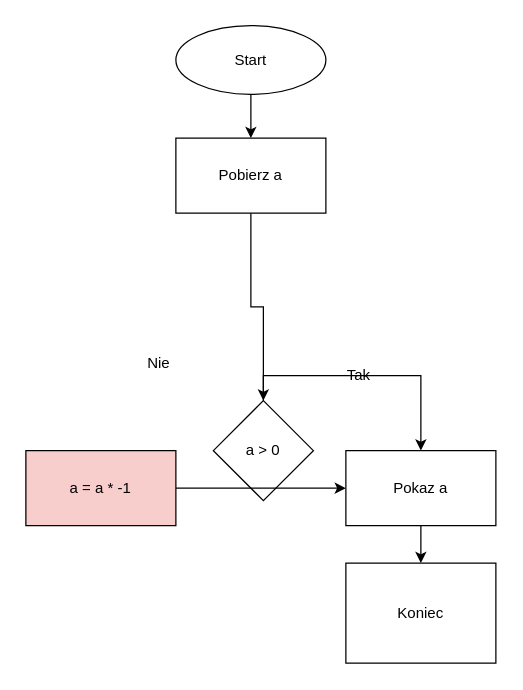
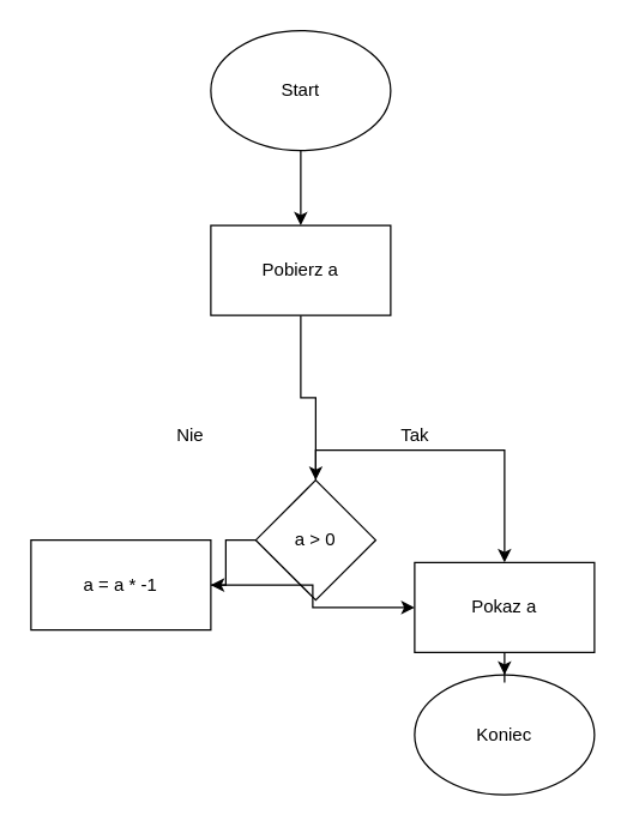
- <mxCell id="3" value="Start" style="ellipse;whiteSpace=wrap;html=1;" vertex="1" parent="1"><mxGeometry x="140" y="20" width="120" height="55" as="geometry" /></mxCell>
+ <mxCell id="3" value="Start" style="ellipse;whiteSpace=wrap;html=1;" vertex="1" parent="1"><mxGeometry x="140" y="20" width="120" height="80" as="geometry" /></mxCell>
- <mxCell id="6" value="Pobierz a" style="whiteSpace=wrap;html=1;" vertex="1" parent="1"><mxGeometry x="140" y="110" width="120" height="60" as="geometry" /></mxCell>
+ <mxCell id="6" value="Pobierz a" style="whiteSpace=wrap;html=1;" vertex="1" parent="1"><mxGeometry x="140" y="150" width="120" height="60" as="geometry" /></mxCell>
- <mxCell id="14" value="Tak" style="text;html=1;align=center;verticalAlign=middle;resizable=0;points=[];autosize=1;strokeColor=none;fillColor=none;" vertex="1" parent="1"><mxGeometry x="266" y="285" width="40" height="30" as="geometry" /></mxCell>
+ <mxCell id="14" value="Tak" style="text;html=1;align=center;verticalAlign=middle;resizable=0;points=[];autosize=1;strokeColor=none;fillColor=none;" vertex="1" parent="1"><mxGeometry x="256" y="275" width="40" height="30" as="geometry" /></mxCell>
+ <mxCell id="7" style="edgeStyle=orthogonalEdgeStyle;rounded=0;orthogonalLoop=1;jettySize=auto;html=1;" edge="1" parent="1" source="9" target="11"><mxGeometry relative="1" as="geometry" /></mxCell>
- <mxCell id="11" value="a = a * -1" style="rounded=0;whiteSpace=wrap;html=1;fillColor=#f8cecc;" vertex="1" parent="1"><mxGeometry x="20" y="360" width="120" height="60" as="geometry" /></mxCell>
+ <mxCell id="11" value="a = a * -1" style="rounded=0;whiteSpace=wrap;html=1;" vertex="1" parent="1"><mxGeometry x="20" y="360" width="120" height="60" as="geometry" /></mxCell>
- <mxCell id="13" value="Pokaz a" style="rounded=0;whiteSpace=wrap;html=1;" vertex="1" parent="1"><mxGeometry x="276" y="360" width="120" height="60" as="geometry" /></mxCell>
+ <mxCell id="13" value="Pokaz a" style="rounded=0;whiteSpace=wrap;html=1;" vertex="1" parent="1"><mxGeometry x="276" y="375" width="120" height="60" as="geometry" /></mxCell>
- <mxCell id="4" value="Koniec" style="whiteSpace=wrap;html=1;rounded=0;" vertex="1" parent="1"><mxGeometry x="276" y="450" width="120" height="80" as="geometry" /></mxCell>
+ <mxCell id="4" value="Koniec" style="ellipse;whiteSpace=wrap;html=1;" vertex="1" parent="1"><mxGeometry x="276" y="450" width="120" height="80" as="geometry" /></mxCell>
